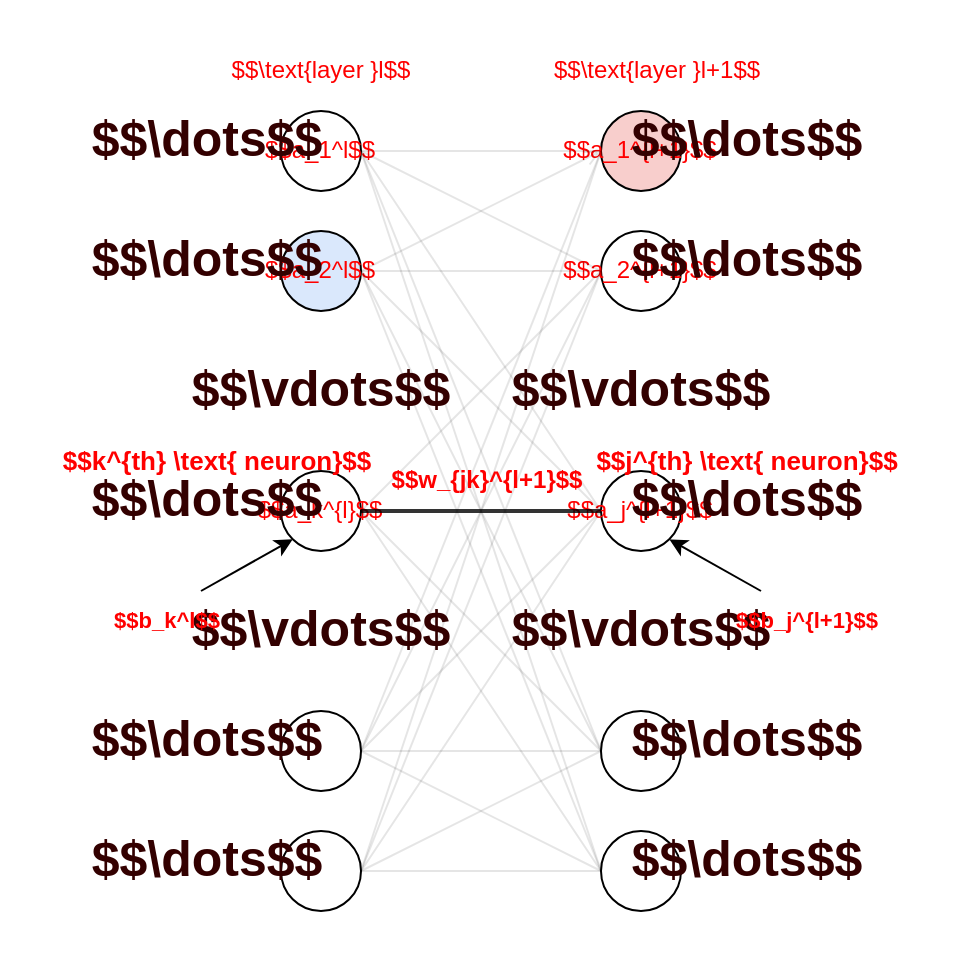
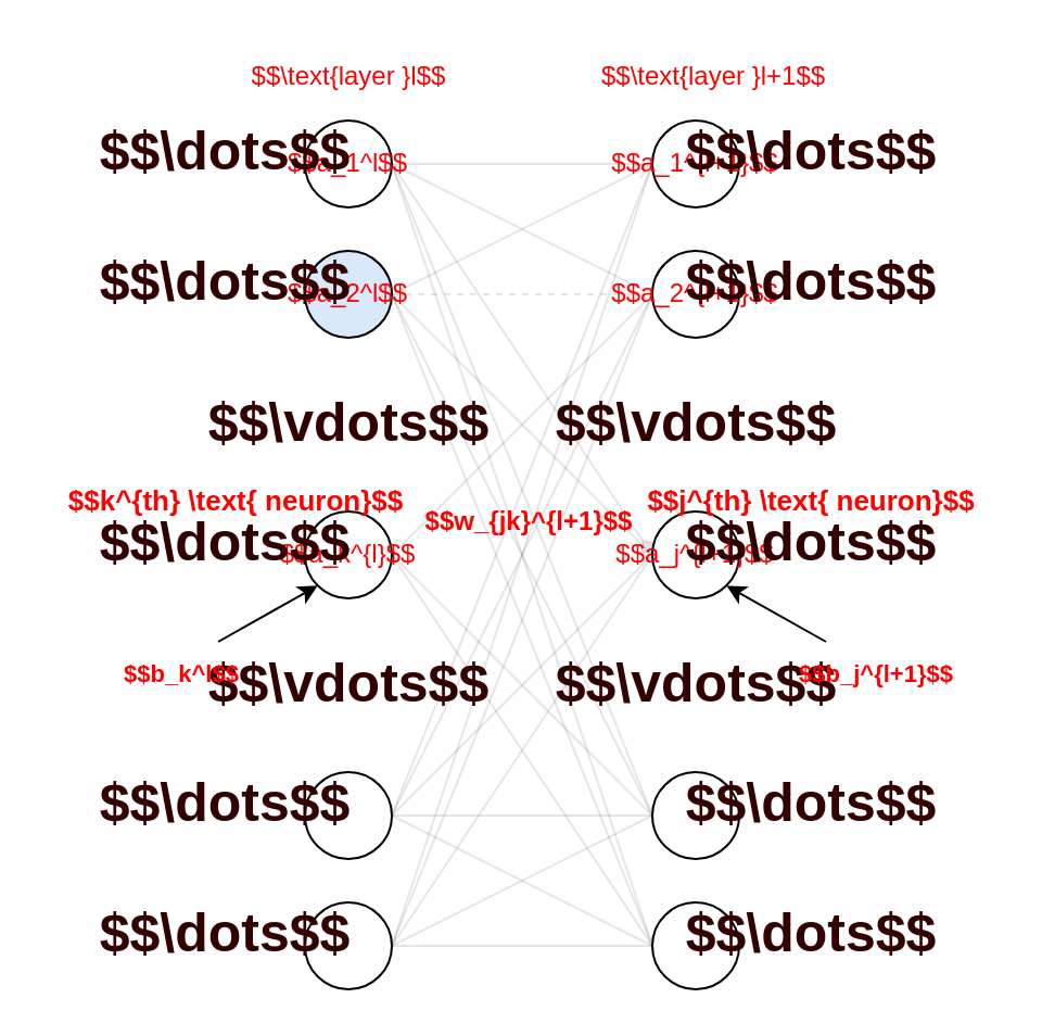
- <mxCell id="7" value="$$a_1^{l+1}$$" style="ellipse;whiteSpace=wrap;html=1;aspect=fixed;fontColor=#FF0000;fontStyle=0;fillColor=#f8cecc;" vertex="1" parent="1"><mxGeometry x="300" y="55" width="40" height="40" as="geometry" /></mxCell>
+ <mxCell id="7" value="$$a_1^{l+1}$$" style="ellipse;whiteSpace=wrap;html=1;aspect=fixed;fontColor=#FF0000;fontStyle=0" vertex="1" parent="1"><mxGeometry x="300" y="55" width="40" height="40" as="geometry" /></mxCell>
- <mxCell id="18" value="" style="endArrow=none;html=1;rounded=0;exitX=1;exitY=0.5;exitDx=0;exitDy=0;entryX=0;entryY=0.5;entryDx=0;entryDy=0;strokeWidth=1;opacity=10;" edge="1" parent="1" source="3" target="8"><mxGeometry width="50" height="50" relative="1" as="geometry"><mxPoint x="210" y="105" as="sourcePoint" /><mxPoint x="295" y="140" as="targetPoint" /></mxGeometry></mxCell>
+ <mxCell id="18" value="" style="endArrow=none;html=1;rounded=0;exitX=1;exitY=0.5;exitDx=0;exitDy=0;entryX=0;entryY=0.5;entryDx=0;entryDy=0;strokeWidth=1;opacity=10;dashed=1;" edge="1" parent="1" source="3" target="8"><mxGeometry width="50" height="50" relative="1" as="geometry"><mxPoint x="210" y="105" as="sourcePoint" /><mxPoint x="295" y="140" as="targetPoint" /></mxGeometry></mxCell>
- <mxCell id="14" value="" style="endArrow=none;html=1;rounded=0;exitX=1;exitY=0.5;exitDx=0;exitDy=0;entryX=0;entryY=0.5;entryDx=0;entryDy=0;strokeWidth=1;opacity=10;" edge="1" parent="1" source="2" target="9"><mxGeometry width="50" height="50" relative="1" as="geometry"><mxPoint x="190" y="85" as="sourcePoint" /><mxPoint x="310" y="85" as="targetPoint" /></mxGeometry></mxCell>
+ <mxCell id="14" value="" style="endArrow=diamond;html=1;rounded=0;exitX=1;exitY=0.5;exitDx=0;exitDy=0;entryX=0;entryY=0.5;entryDx=0;entryDy=0;strokeWidth=1;opacity=10;" edge="1" parent="1" source="2" target="9"><mxGeometry width="50" height="50" relative="1" as="geometry"><mxPoint x="190" y="85" as="sourcePoint" /><mxPoint x="310" y="85" as="targetPoint" /></mxGeometry></mxCell>
- <mxCell id="23" value="" style="endArrow=none;html=1;rounded=0;exitX=1;exitY=0.5;exitDx=0;exitDy=0;entryX=0;entryY=0.5;entryDx=0;entryDy=0;strokeWidth=2;opacity=80;" edge="1" parent="1" source="4" target="9"><mxGeometry width="50" height="50" relative="1" as="geometry"><mxPoint x="240" y="135" as="sourcePoint" /><mxPoint x="360" y="135" as="targetPoint" /></mxGeometry></mxCell>
